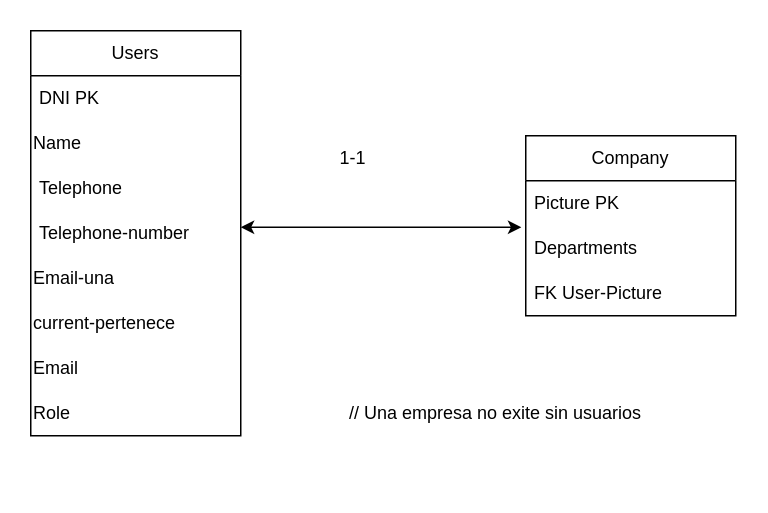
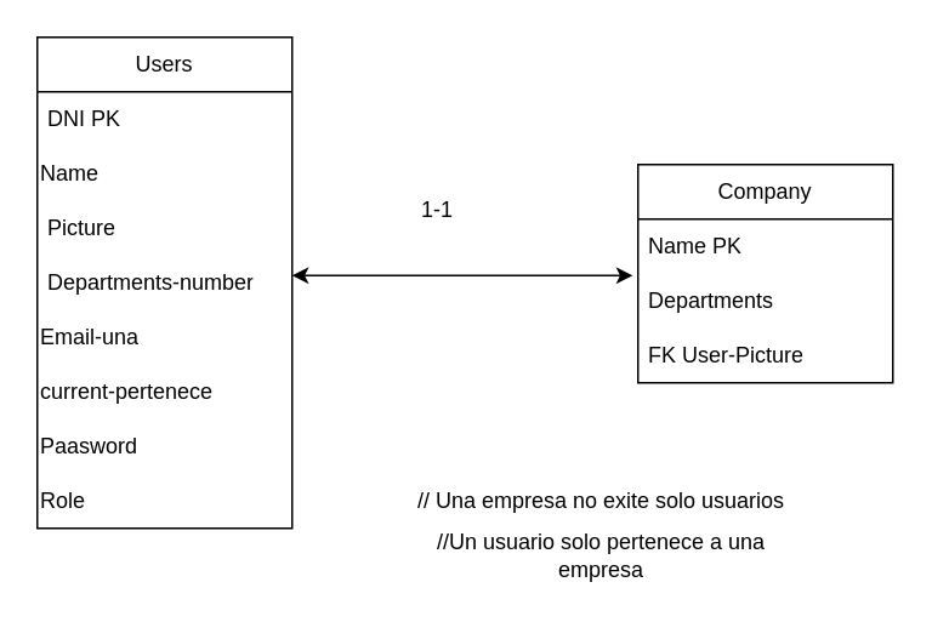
- <mxCell id="16" value="1-1" style="text;html=1;align=center;verticalAlign=middle;whiteSpace=wrap;rounded=0;" vertex="1" parent="1"><mxGeometry x="205" y="90" width="60" height="30" as="geometry" /></mxCell>
+ <mxCell id="16" value="1-1" style="text;html=1;align=center;verticalAlign=middle;whiteSpace=wrap;rounded=0;" vertex="1" parent="1"><mxGeometry x="210" y="100" width="60" height="30" as="geometry" /></mxCell>
- <mxCell id="5" value="Telephone" style="text;strokeColor=none;fillColor=none;align=left;verticalAlign=middle;spacingLeft=4;spacingRight=4;overflow=hidden;points=[[0,0.5],[1,0.5]];portConstraint=eastwest;rotatable=0;whiteSpace=wrap;html=1;" vertex="1" parent="2"><mxGeometry y="90" width="140" height="30" as="geometry" /></mxCell>
+ <mxCell id="5" value="Picture" style="text;strokeColor=none;fillColor=none;align=left;verticalAlign=middle;spacingLeft=4;spacingRight=4;overflow=hidden;points=[[0,0.5],[1,0.5]];portConstraint=eastwest;rotatable=0;whiteSpace=wrap;html=1;" vertex="1" parent="2"><mxGeometry y="90" width="140" height="30" as="geometry" /></mxCell>
- <mxCell id="12" value="Picture PK" style="text;strokeColor=none;fillColor=none;align=left;verticalAlign=middle;spacingLeft=4;spacingRight=4;overflow=hidden;points=[[0,0.5],[1,0.5]];portConstraint=eastwest;rotatable=0;whiteSpace=wrap;html=1;" vertex="1" parent="11"><mxGeometry y="30" width="140" height="30" as="geometry" /></mxCell>
+ <mxCell id="12" value="Name PK" style="text;strokeColor=none;fillColor=none;align=left;verticalAlign=middle;spacingLeft=4;spacingRight=4;overflow=hidden;points=[[0,0.5],[1,0.5]];portConstraint=eastwest;rotatable=0;whiteSpace=wrap;html=1;" vertex="1" parent="11"><mxGeometry y="30" width="140" height="30" as="geometry" /></mxCell>
- <mxCell id="6" value="Telephone-number" style="text;strokeColor=none;fillColor=none;align=left;verticalAlign=middle;spacingLeft=4;spacingRight=4;overflow=hidden;points=[[0,0.5],[1,0.5]];portConstraint=eastwest;rotatable=0;whiteSpace=wrap;html=1;" vertex="1" parent="2"><mxGeometry y="120" width="140" height="30" as="geometry" /></mxCell>
+ <mxCell id="6" value="Departments-number" style="text;strokeColor=none;fillColor=none;align=left;verticalAlign=middle;spacingLeft=4;spacingRight=4;overflow=hidden;points=[[0,0.5],[1,0.5]];portConstraint=eastwest;rotatable=0;whiteSpace=wrap;html=1;" vertex="1" parent="2"><mxGeometry y="120" width="140" height="30" as="geometry" /></mxCell>
- <mxCell id="9" value="Email" style="text;html=1;align=left;verticalAlign=middle;whiteSpace=wrap;rounded=0;" vertex="1" parent="2"><mxGeometry y="210" width="140" height="30" as="geometry" /></mxCell>
+ <mxCell id="9" value="Paasword" style="text;html=1;align=left;verticalAlign=middle;whiteSpace=wrap;rounded=0;" vertex="1" parent="2"><mxGeometry y="210" width="140" height="30" as="geometry" /></mxCell>
- <mxCell id="17" value="// Una empresa no exite sin usuarios" style="text;html=1;align=center;verticalAlign=middle;whiteSpace=wrap;rounded=0;" vertex="1" parent="1"><mxGeometry x="190" y="260" width="280" height="30" as="geometry" /></mxCell>
+ <mxCell id="17" value="// Una empresa no exite solo usuarios" style="text;html=1;align=center;verticalAlign=middle;whiteSpace=wrap;rounded=0;" vertex="1" parent="1"><mxGeometry x="190" y="260" width="280" height="30" as="geometry" /></mxCell>
+ <mxCell id="18" value="//Un usuario solo pertenece a una empresa" style="text;html=1;align=center;verticalAlign=middle;whiteSpace=wrap;rounded=0;" vertex="1" parent="1"><mxGeometry x="230" y="290" width="200" height="30" as="geometry" /></mxCell>
